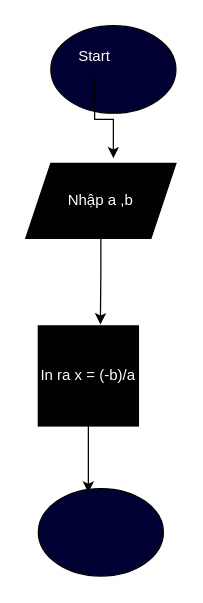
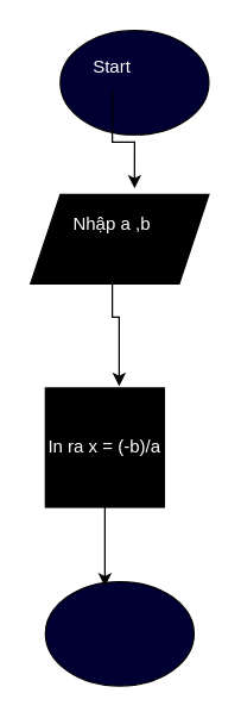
- <mxCell id="6" value="&lt;font color=&quot;#ffffff&quot;&gt;Nhập a ,b&lt;/font&gt;" style="text;strokeColor=none;align=center;fillColor=none;html=1;verticalAlign=middle;whiteSpace=wrap;rounded=0;" vertex="1" parent="1"><mxGeometry x="50" y="145" width="60" height="30" as="geometry" /></mxCell>
+ <mxCell id="6" value="&lt;font color=&quot;#ffffff&quot;&gt;Nhập a ,b&lt;/font&gt;" style="text;strokeColor=none;align=center;fillColor=none;html=1;verticalAlign=middle;whiteSpace=wrap;rounded=0;" vertex="1" parent="1"><mxGeometry x="45" y="135" width="60" height="30" as="geometry" /></mxCell>
